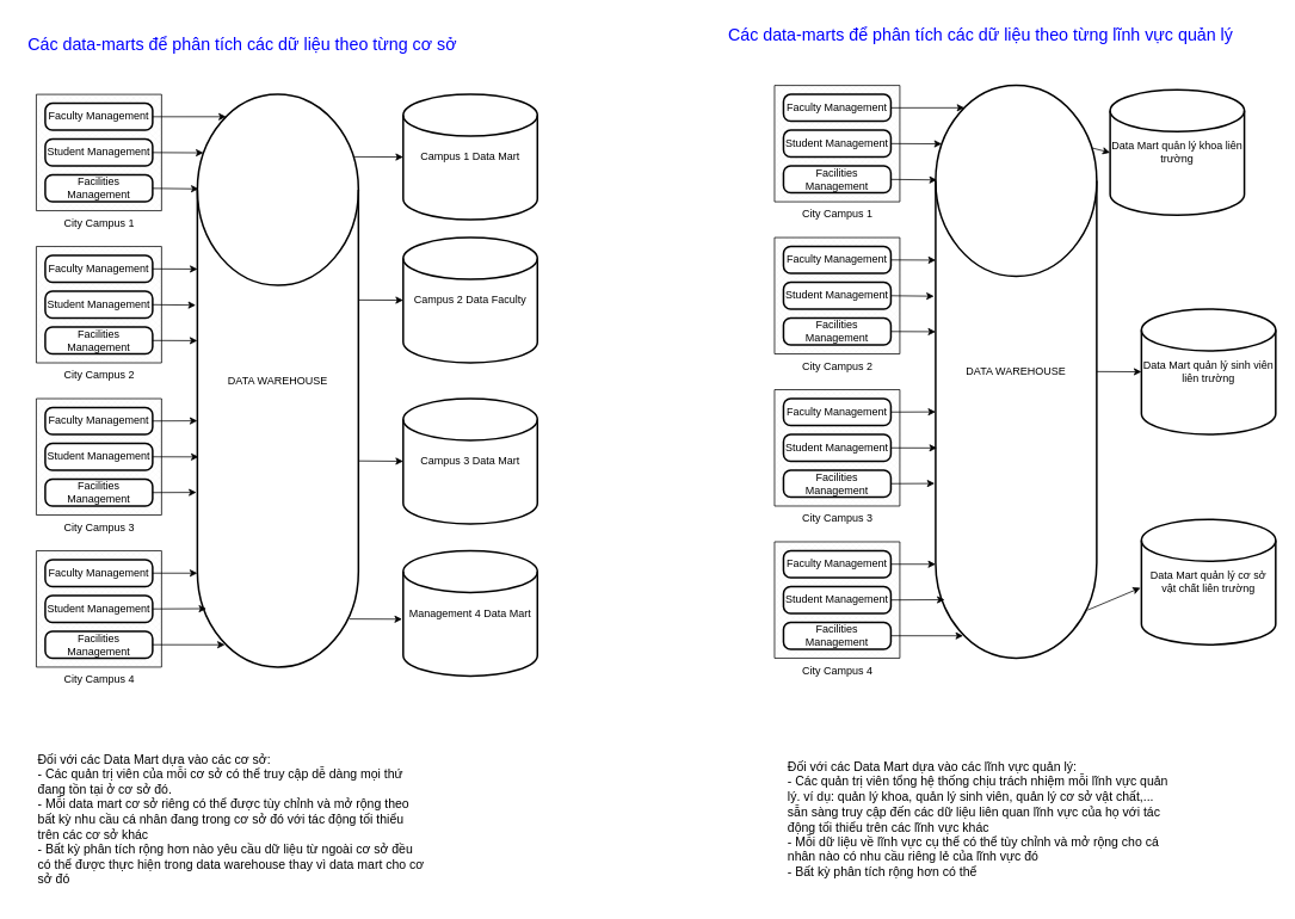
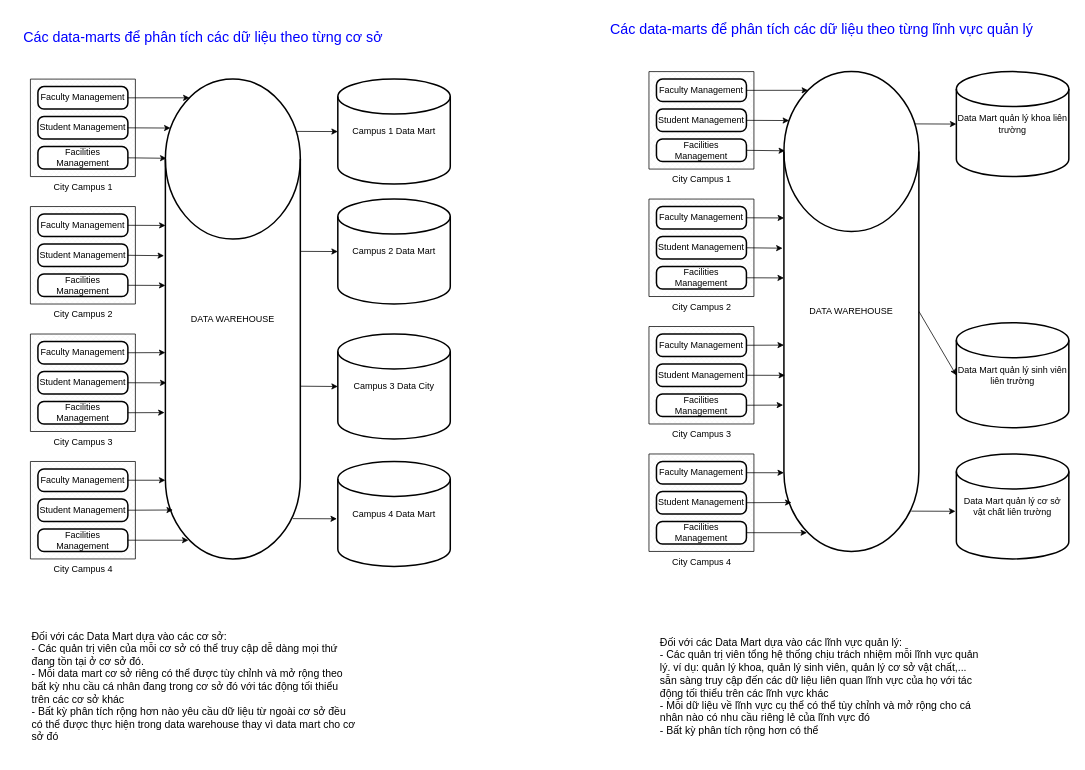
- <mxCell id="69" value="Data Mart quản lý khoa liên trường" style="strokeWidth=2;html=1;shape=mxgraph.flowchart.database;whiteSpace=wrap;" parent="1" vertex="1"><mxGeometry x="1240" y="100" width="150" height="140" as="geometry" /></mxCell>
+ <mxCell id="69" value="Data Mart quản lý khoa liên trường" style="strokeWidth=2;html=1;shape=mxgraph.flowchart.database;whiteSpace=wrap;" parent="1" vertex="1"><mxGeometry x="1275" y="95" width="150" height="140" as="geometry" /></mxCell>
- <mxCell id="28" value="Campus 2 Data Faculty" style="strokeWidth=2;html=1;shape=mxgraph.flowchart.database;whiteSpace=wrap;" parent="1" vertex="1"><mxGeometry x="450" y="265" width="150" height="140" as="geometry" /></mxCell>
+ <mxCell id="28" value="Campus 2 Data Mart" style="strokeWidth=2;html=1;shape=mxgraph.flowchart.database;whiteSpace=wrap;" parent="1" vertex="1"><mxGeometry x="450" y="265" width="150" height="140" as="geometry" /></mxCell>
- <mxCell id="70" value="Data Mart quản lý sinh viên liên trường" style="strokeWidth=2;html=1;shape=mxgraph.flowchart.database;whiteSpace=wrap;" parent="1" vertex="1"><mxGeometry x="1275" y="345" width="150" height="140" as="geometry" /></mxCell>
+ <mxCell id="70" value="Data Mart quản lý sinh viên liên trường" style="strokeWidth=2;html=1;shape=mxgraph.flowchart.database;whiteSpace=wrap;" parent="1" vertex="1"><mxGeometry x="1275" y="430" width="150" height="140" as="geometry" /></mxCell>
- <mxCell id="29" value="Campus 3 Data Mart" style="strokeWidth=2;html=1;shape=mxgraph.flowchart.database;whiteSpace=wrap;" parent="1" vertex="1"><mxGeometry x="450" y="445" width="150" height="140" as="geometry" /></mxCell>
+ <mxCell id="29" value="Campus 3 Data City" style="strokeWidth=2;html=1;shape=mxgraph.flowchart.database;whiteSpace=wrap;" parent="1" vertex="1"><mxGeometry x="450" y="445" width="150" height="140" as="geometry" /></mxCell>
- <mxCell id="71" value="Data Mart quản lý cơ sở vật chất liên trường" style="strokeWidth=2;html=1;shape=mxgraph.flowchart.database;whiteSpace=wrap;" parent="1" vertex="1"><mxGeometry x="1275" y="580" width="150" height="140" as="geometry" /></mxCell>
+ <mxCell id="71" value="Data Mart quản lý cơ sở vật chất liên trường" style="strokeWidth=2;html=1;shape=mxgraph.flowchart.database;whiteSpace=wrap;" parent="1" vertex="1"><mxGeometry x="1275" y="605" width="150" height="140" as="geometry" /></mxCell>
- <mxCell id="30" value="Management 4 Data Mart" style="strokeWidth=2;html=1;shape=mxgraph.flowchart.database;whiteSpace=wrap;" parent="1" vertex="1"><mxGeometry x="450" y="615" width="150" height="140" as="geometry" /></mxCell>
+ <mxCell id="30" value="Campus 4 Data Mart" style="strokeWidth=2;html=1;shape=mxgraph.flowchart.database;whiteSpace=wrap;" parent="1" vertex="1"><mxGeometry x="450" y="615" width="150" height="140" as="geometry" /></mxCell>
